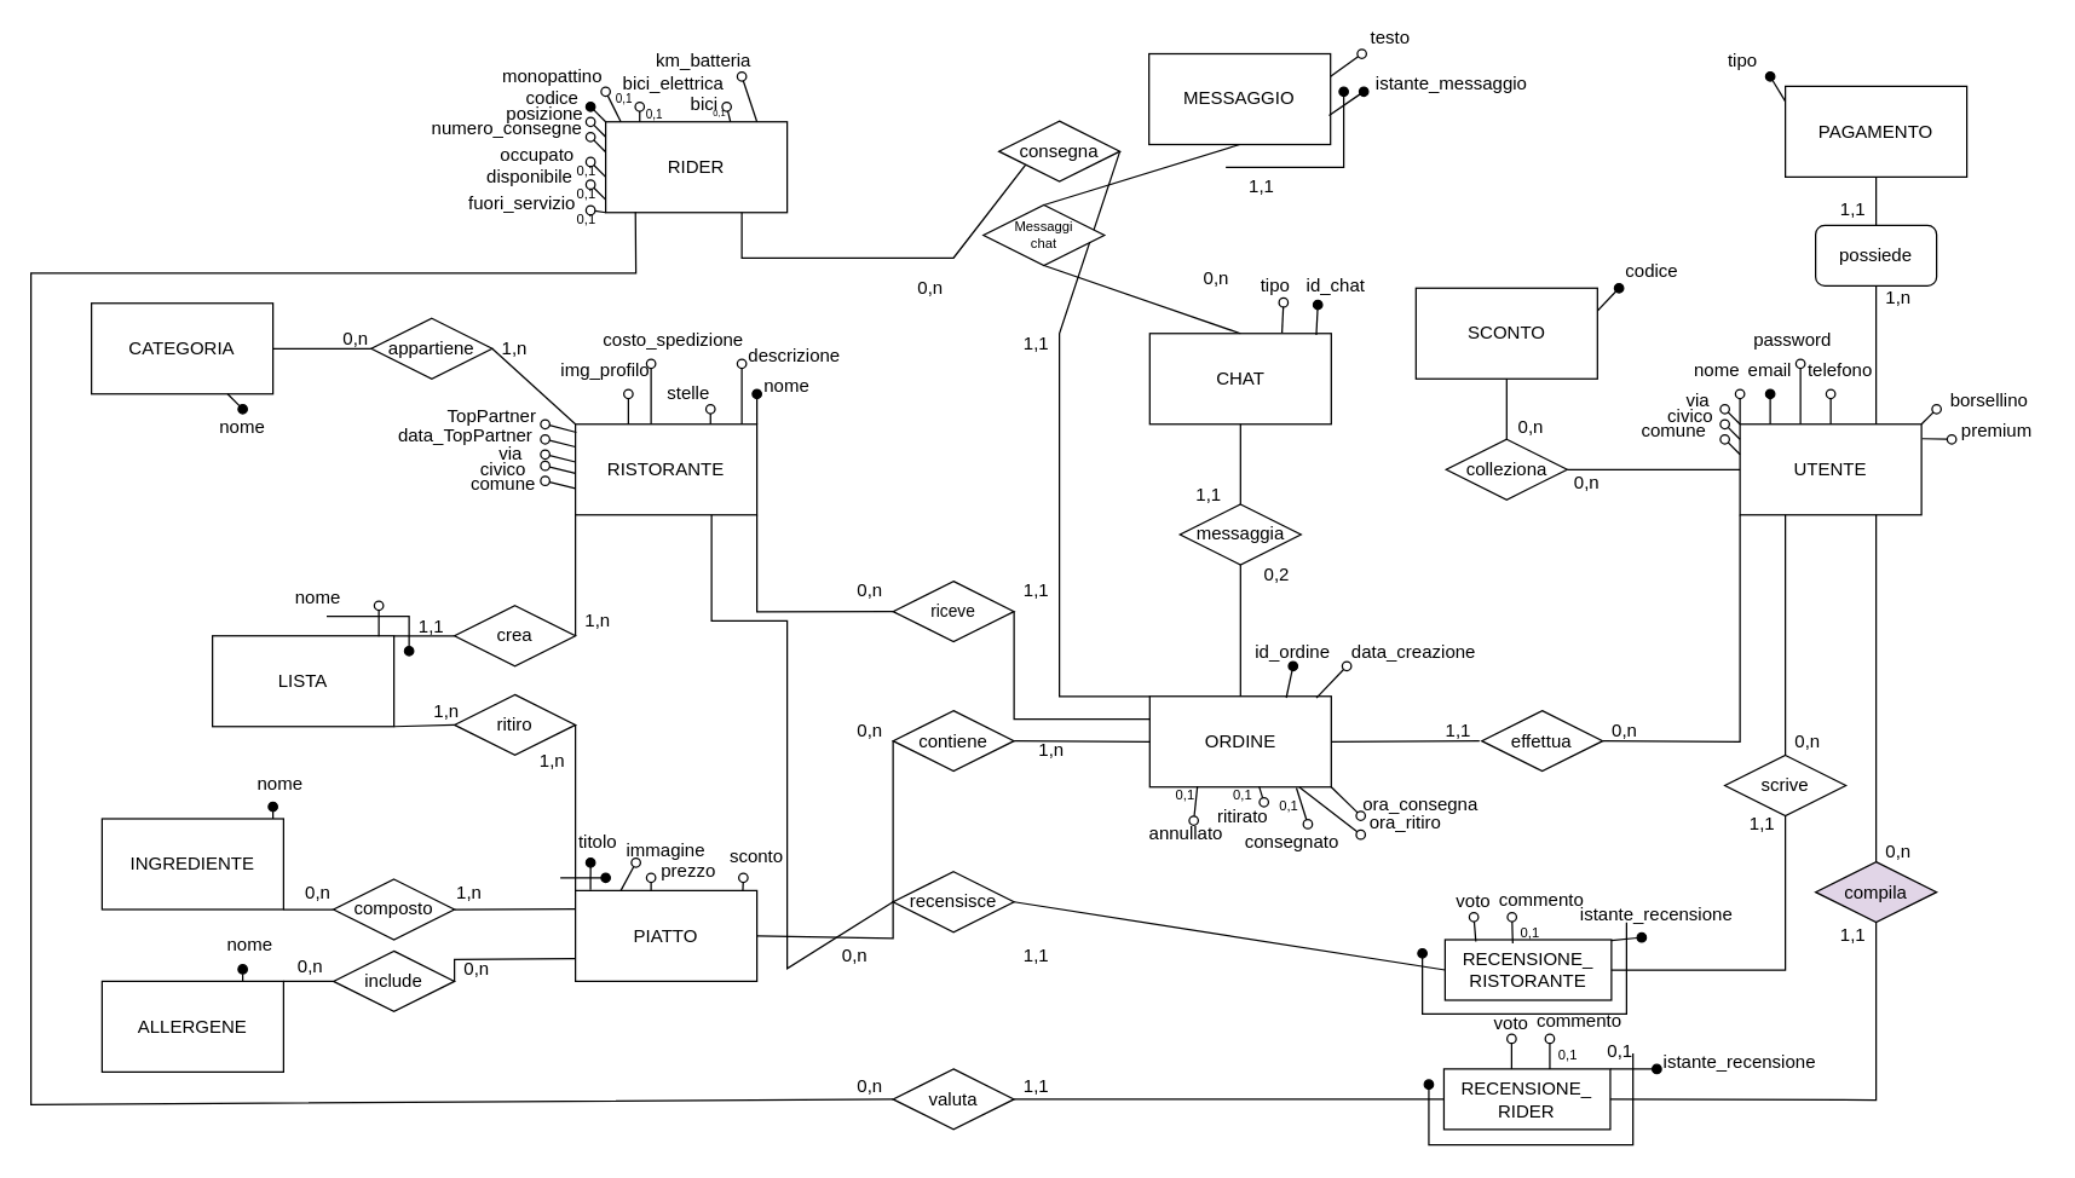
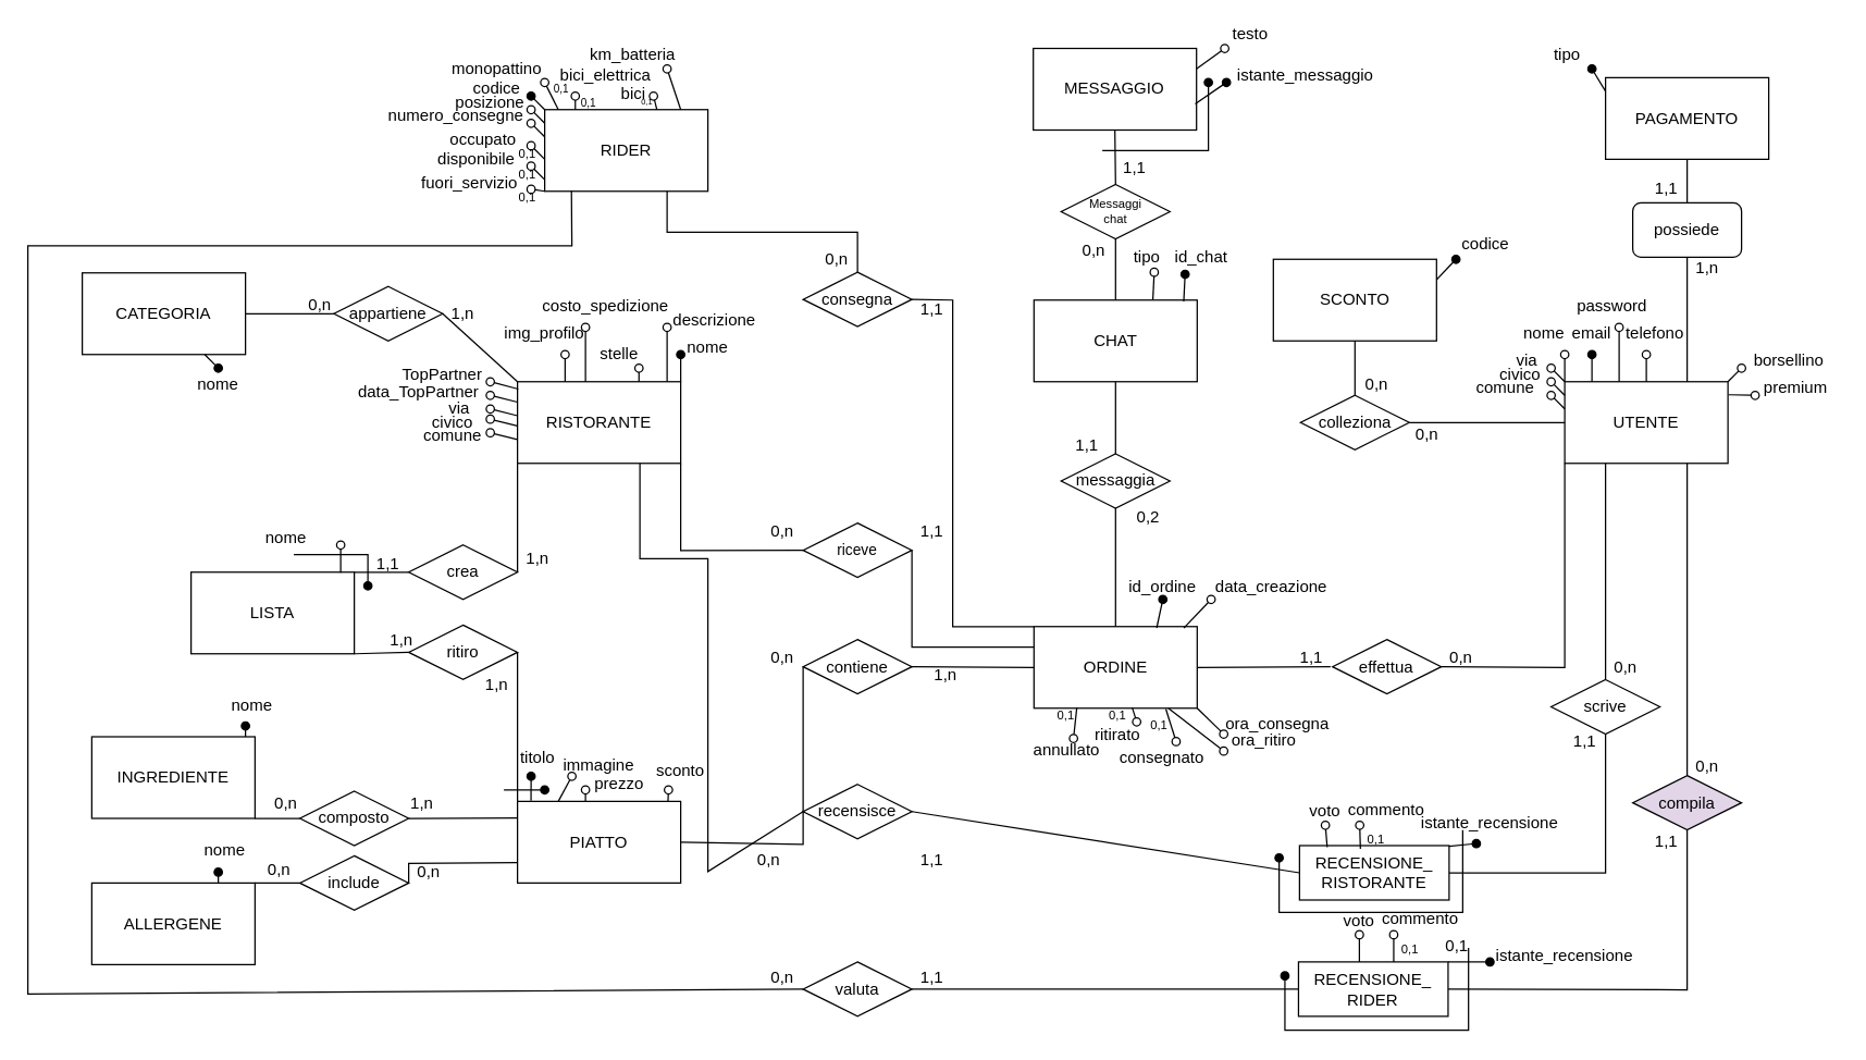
- <mxCell id="126" value="consegna" style="rhombus;whiteSpace=wrap;html=1;" vertex="1" parent="1"><mxGeometry x="660" y="79.5" width="80" height="40" as="geometry" /></mxCell>
+ <mxCell id="126" value="consegna" style="rhombus;whiteSpace=wrap;html=1;" vertex="1" parent="1"><mxGeometry x="590" y="199.5" width="80" height="40" as="geometry" /></mxCell>
- <mxCell id="218" value="Messaggi&lt;div style=&quot;font-size: 9px;&quot;&gt;chat&lt;/div&gt;" style="rhombus;whiteSpace=wrap;html=1;fontSize=9;" vertex="1" parent="1"><mxGeometry x="649.75" y="135" width="80" height="40" as="geometry" /></mxCell>
+ <mxCell id="218" value="Messaggi&lt;div style=&quot;font-size: 9px;&quot;&gt;chat&lt;/div&gt;" style="rhombus;whiteSpace=wrap;html=1;fontSize=9;" vertex="1" parent="1"><mxGeometry x="779.75" y="135" width="80" height="40" as="geometry" /></mxCell>
